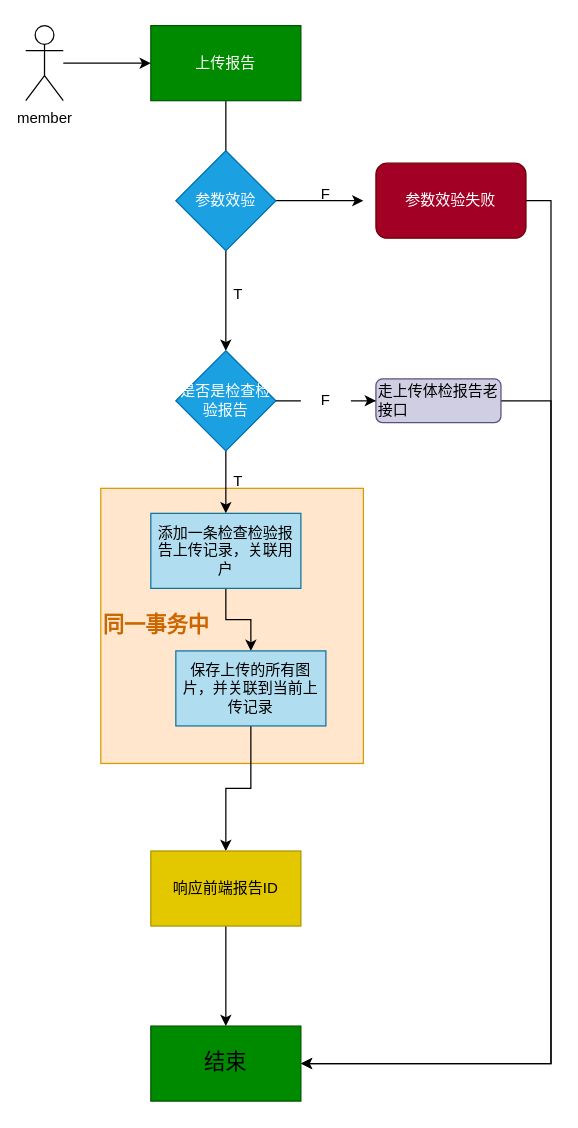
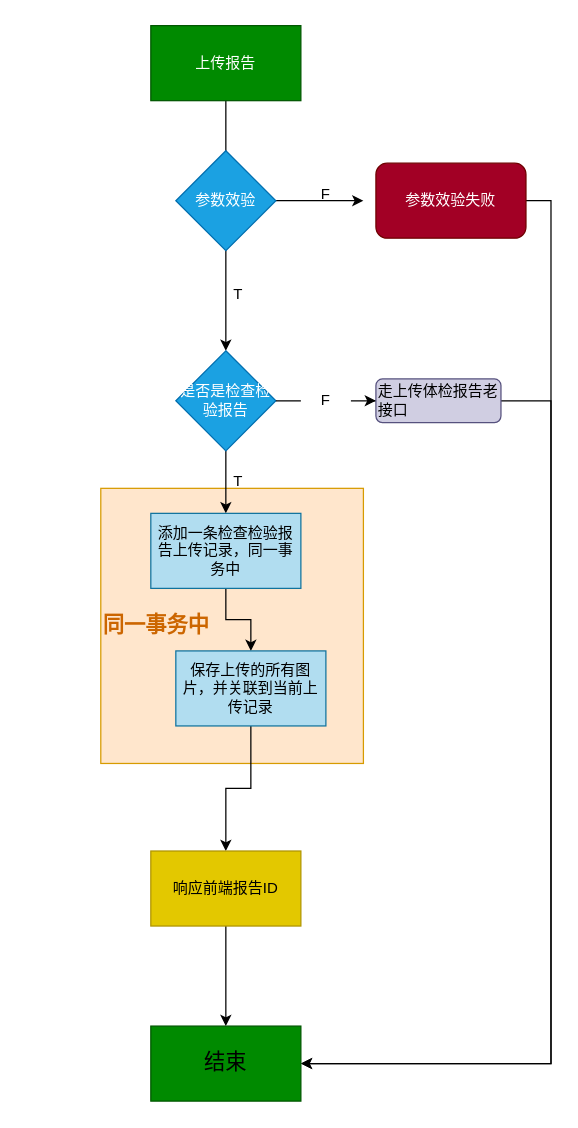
- <mxCell id="6" value="member" style="shape=umlActor;verticalLabelPosition=bottom;verticalAlign=top;html=1;outlineConnect=0;" vertex="1" parent="1"><mxGeometry x="20" y="20" width="30" height="60" as="geometry" /></mxCell>
- <mxCell id="5" style="edgeStyle=orthogonalEdgeStyle;rounded=0;orthogonalLoop=1;jettySize=auto;html=1;entryX=0;entryY=0.5;entryDx=0;entryDy=0;" edge="1" parent="1" source="6" target="4"><mxGeometry relative="1" as="geometry"><Array as="points"><mxPoint x="90" y="50" /><mxPoint x="90" y="50" /></Array></mxGeometry></mxCell>
- <mxCell id="21" value="添加一条检查检验报告上传记录，关联用户" style="rounded=0;whiteSpace=wrap;html=1;fillColor=#b1ddf0;strokeColor=#10739e;" vertex="1" parent="1"><mxGeometry x="120" y="410" width="120" height="60" as="geometry" /></mxCell>
+ <mxCell id="21" value="添加一条检查检验报告上传记录，同一事务中" style="rounded=0;whiteSpace=wrap;html=1;fillColor=#b1ddf0;strokeColor=#10739e;" vertex="1" parent="1"><mxGeometry x="120" y="410" width="120" height="60" as="geometry" /></mxCell>
